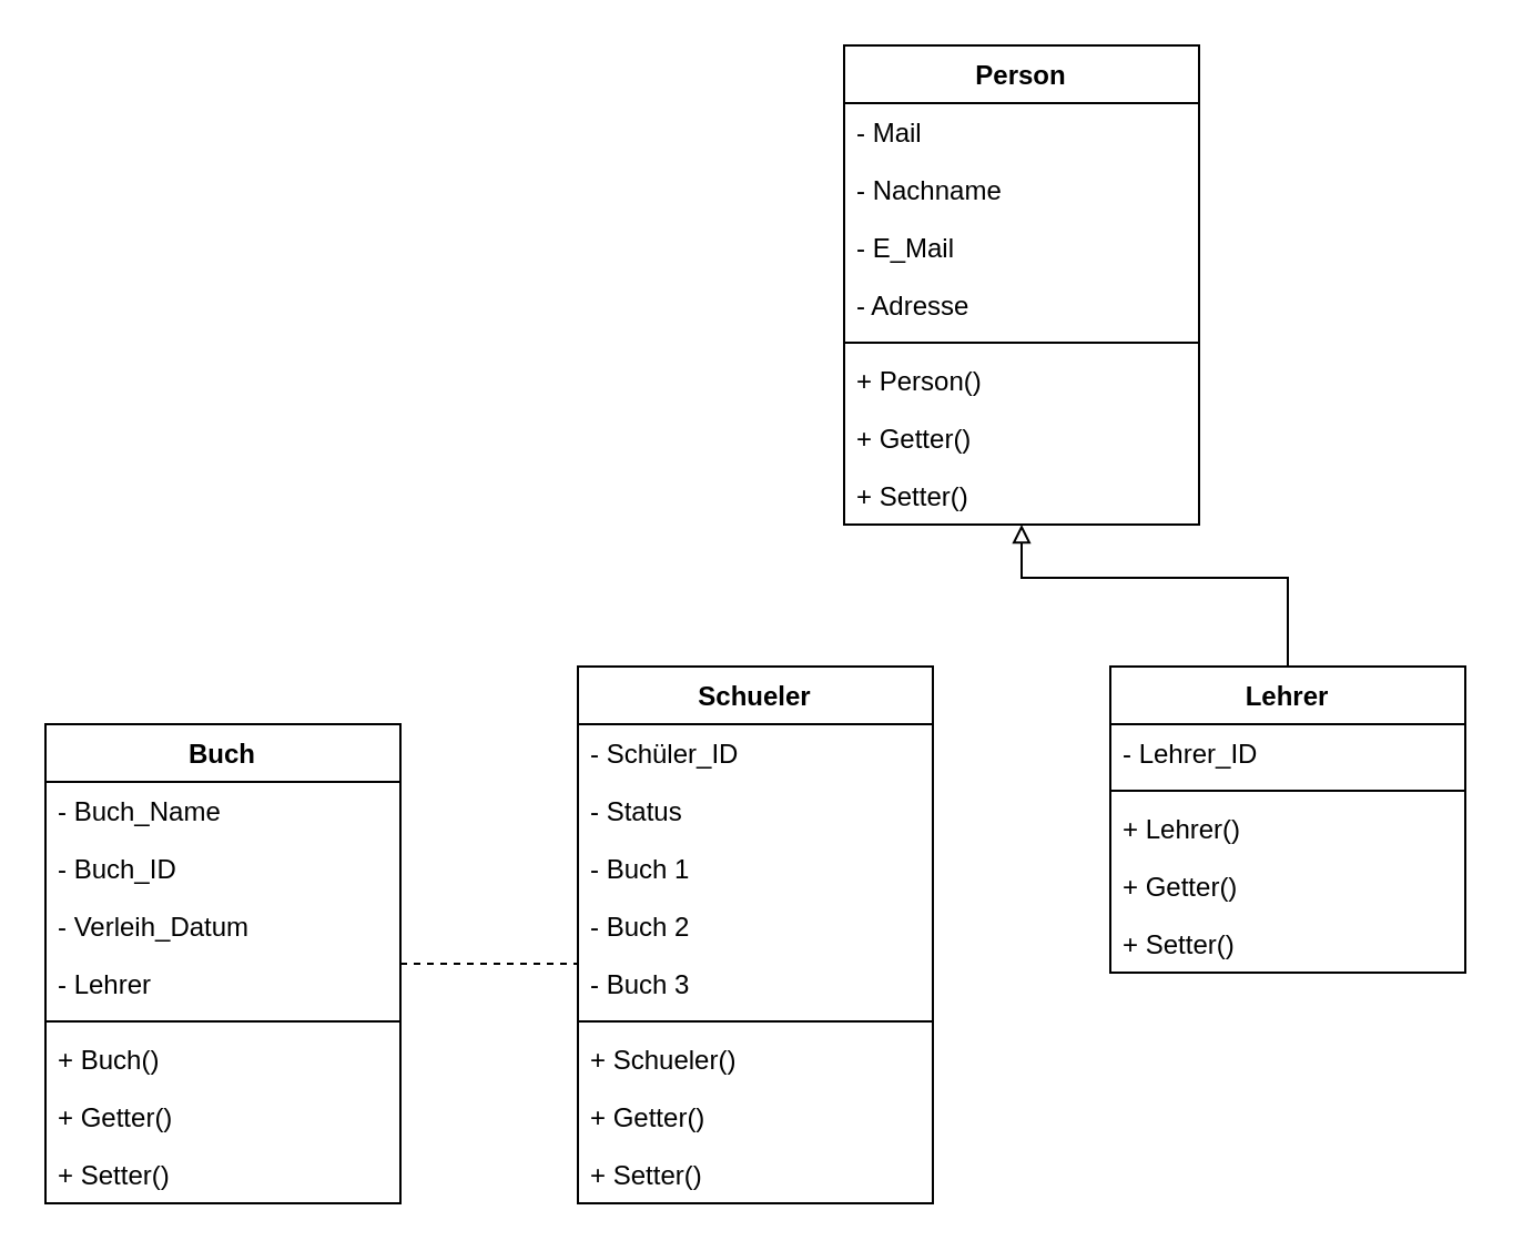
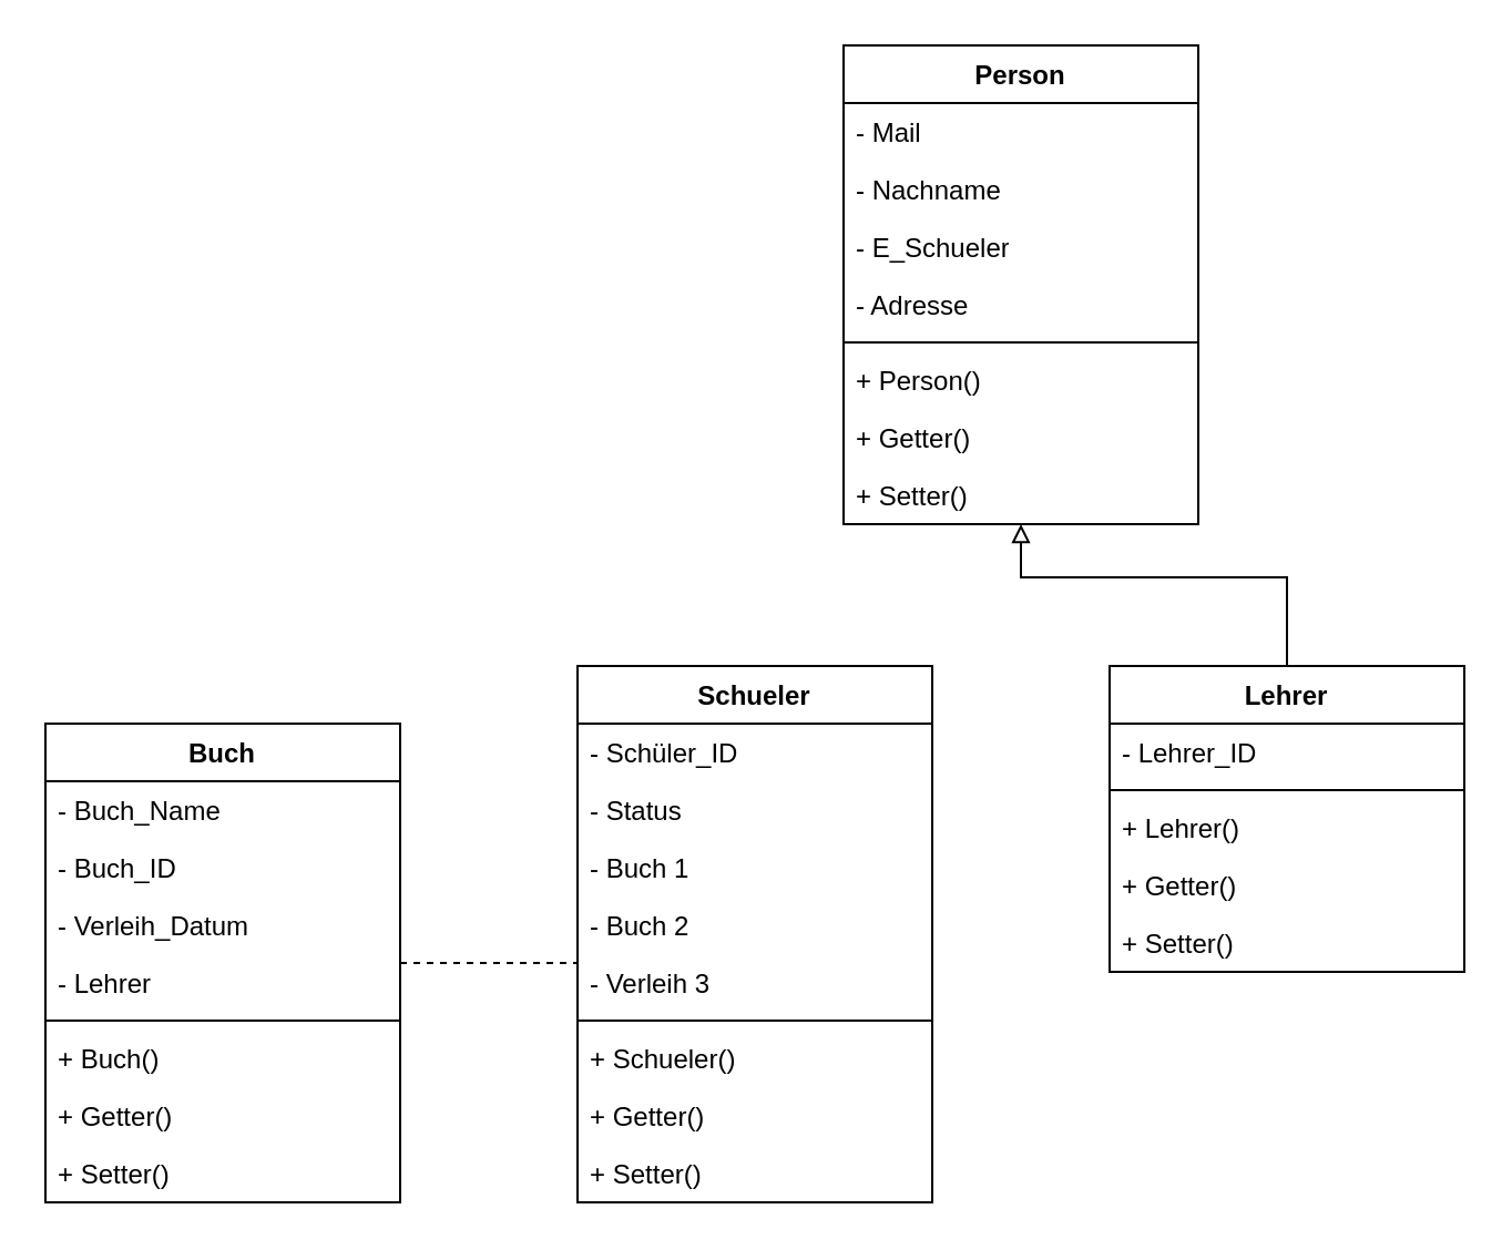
- <mxCell id="15" value="- E_Mail" style="text;strokeColor=none;fillColor=none;align=left;verticalAlign=top;spacingLeft=4;spacingRight=4;overflow=hidden;rotatable=0;points=[[0,0.5],[1,0.5]];portConstraint=eastwest;whiteSpace=wrap;html=1;" parent="12" vertex="1"><mxGeometry y="78" width="160" height="26" as="geometry" /></mxCell>
+ <mxCell id="15" value="- E_Schueler" style="text;strokeColor=none;fillColor=none;align=left;verticalAlign=top;spacingLeft=4;spacingRight=4;overflow=hidden;rotatable=0;points=[[0,0.5],[1,0.5]];portConstraint=eastwest;whiteSpace=wrap;html=1;" parent="12" vertex="1"><mxGeometry y="78" width="160" height="26" as="geometry" /></mxCell>
- <mxCell id="7" value="- Buch 3" style="text;strokeColor=none;fillColor=none;align=left;verticalAlign=top;spacingLeft=4;spacingRight=4;overflow=hidden;rotatable=0;points=[[0,0.5],[1,0.5]];portConstraint=eastwest;whiteSpace=wrap;html=1;" parent="2" vertex="1"><mxGeometry y="130" width="160" height="26" as="geometry" /></mxCell>
+ <mxCell id="7" value="- Verleih 3" style="text;strokeColor=none;fillColor=none;align=left;verticalAlign=top;spacingLeft=4;spacingRight=4;overflow=hidden;rotatable=0;points=[[0,0.5],[1,0.5]];portConstraint=eastwest;whiteSpace=wrap;html=1;" parent="2" vertex="1"><mxGeometry y="130" width="160" height="26" as="geometry" /></mxCell>
